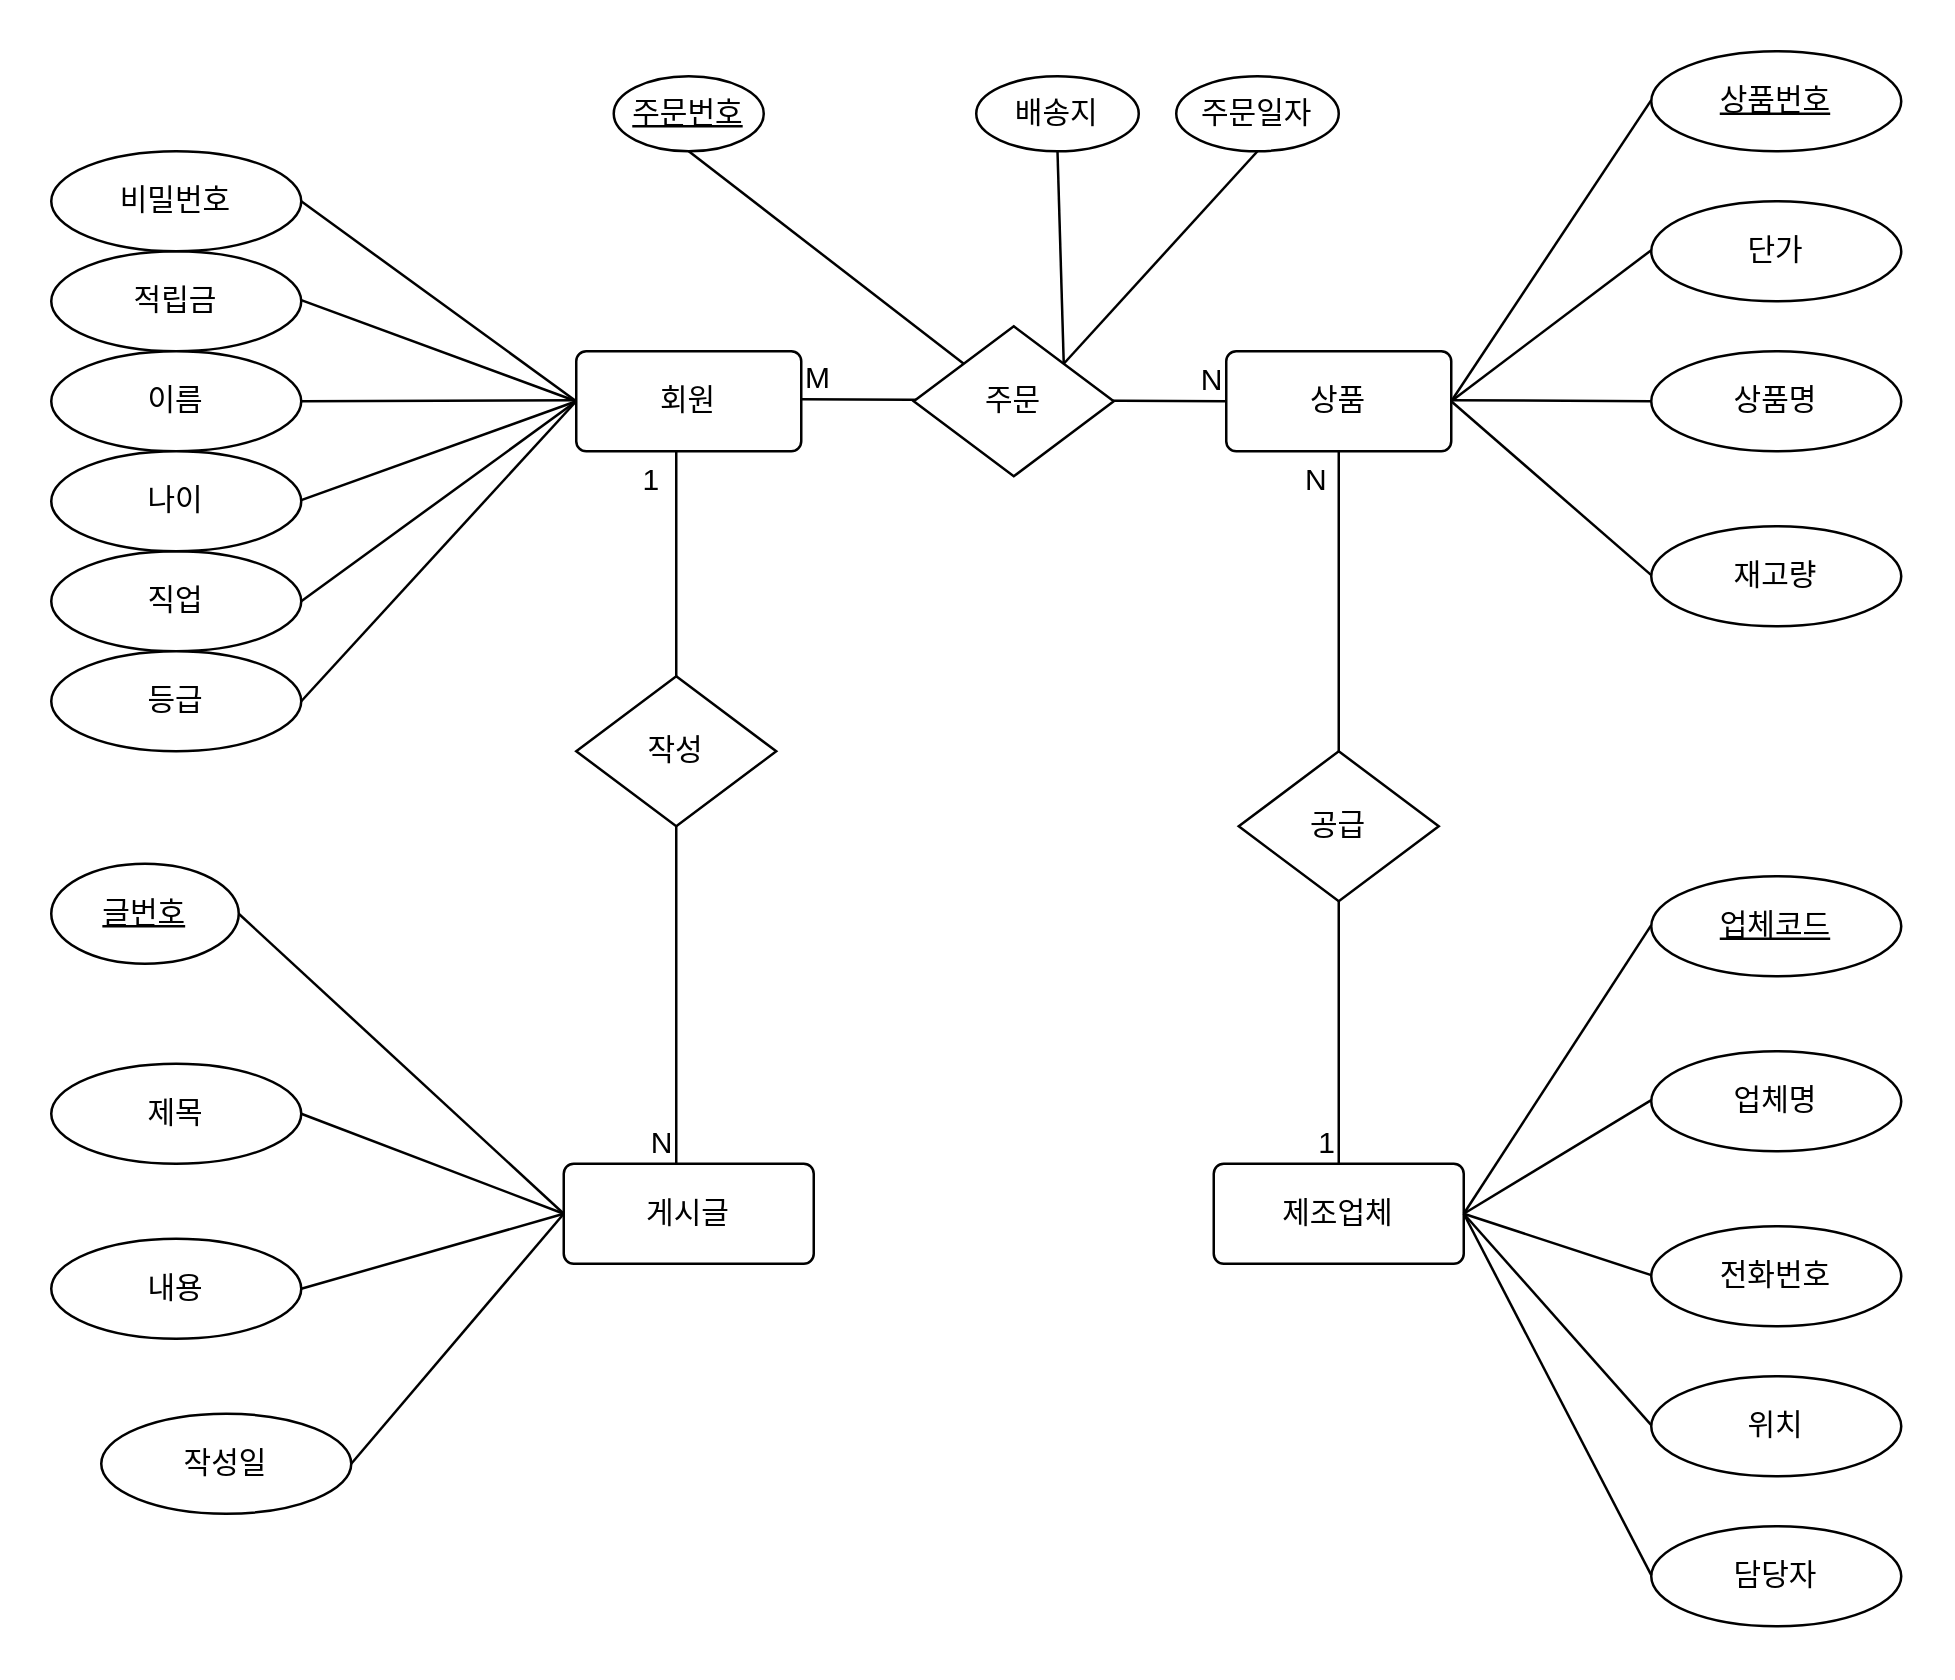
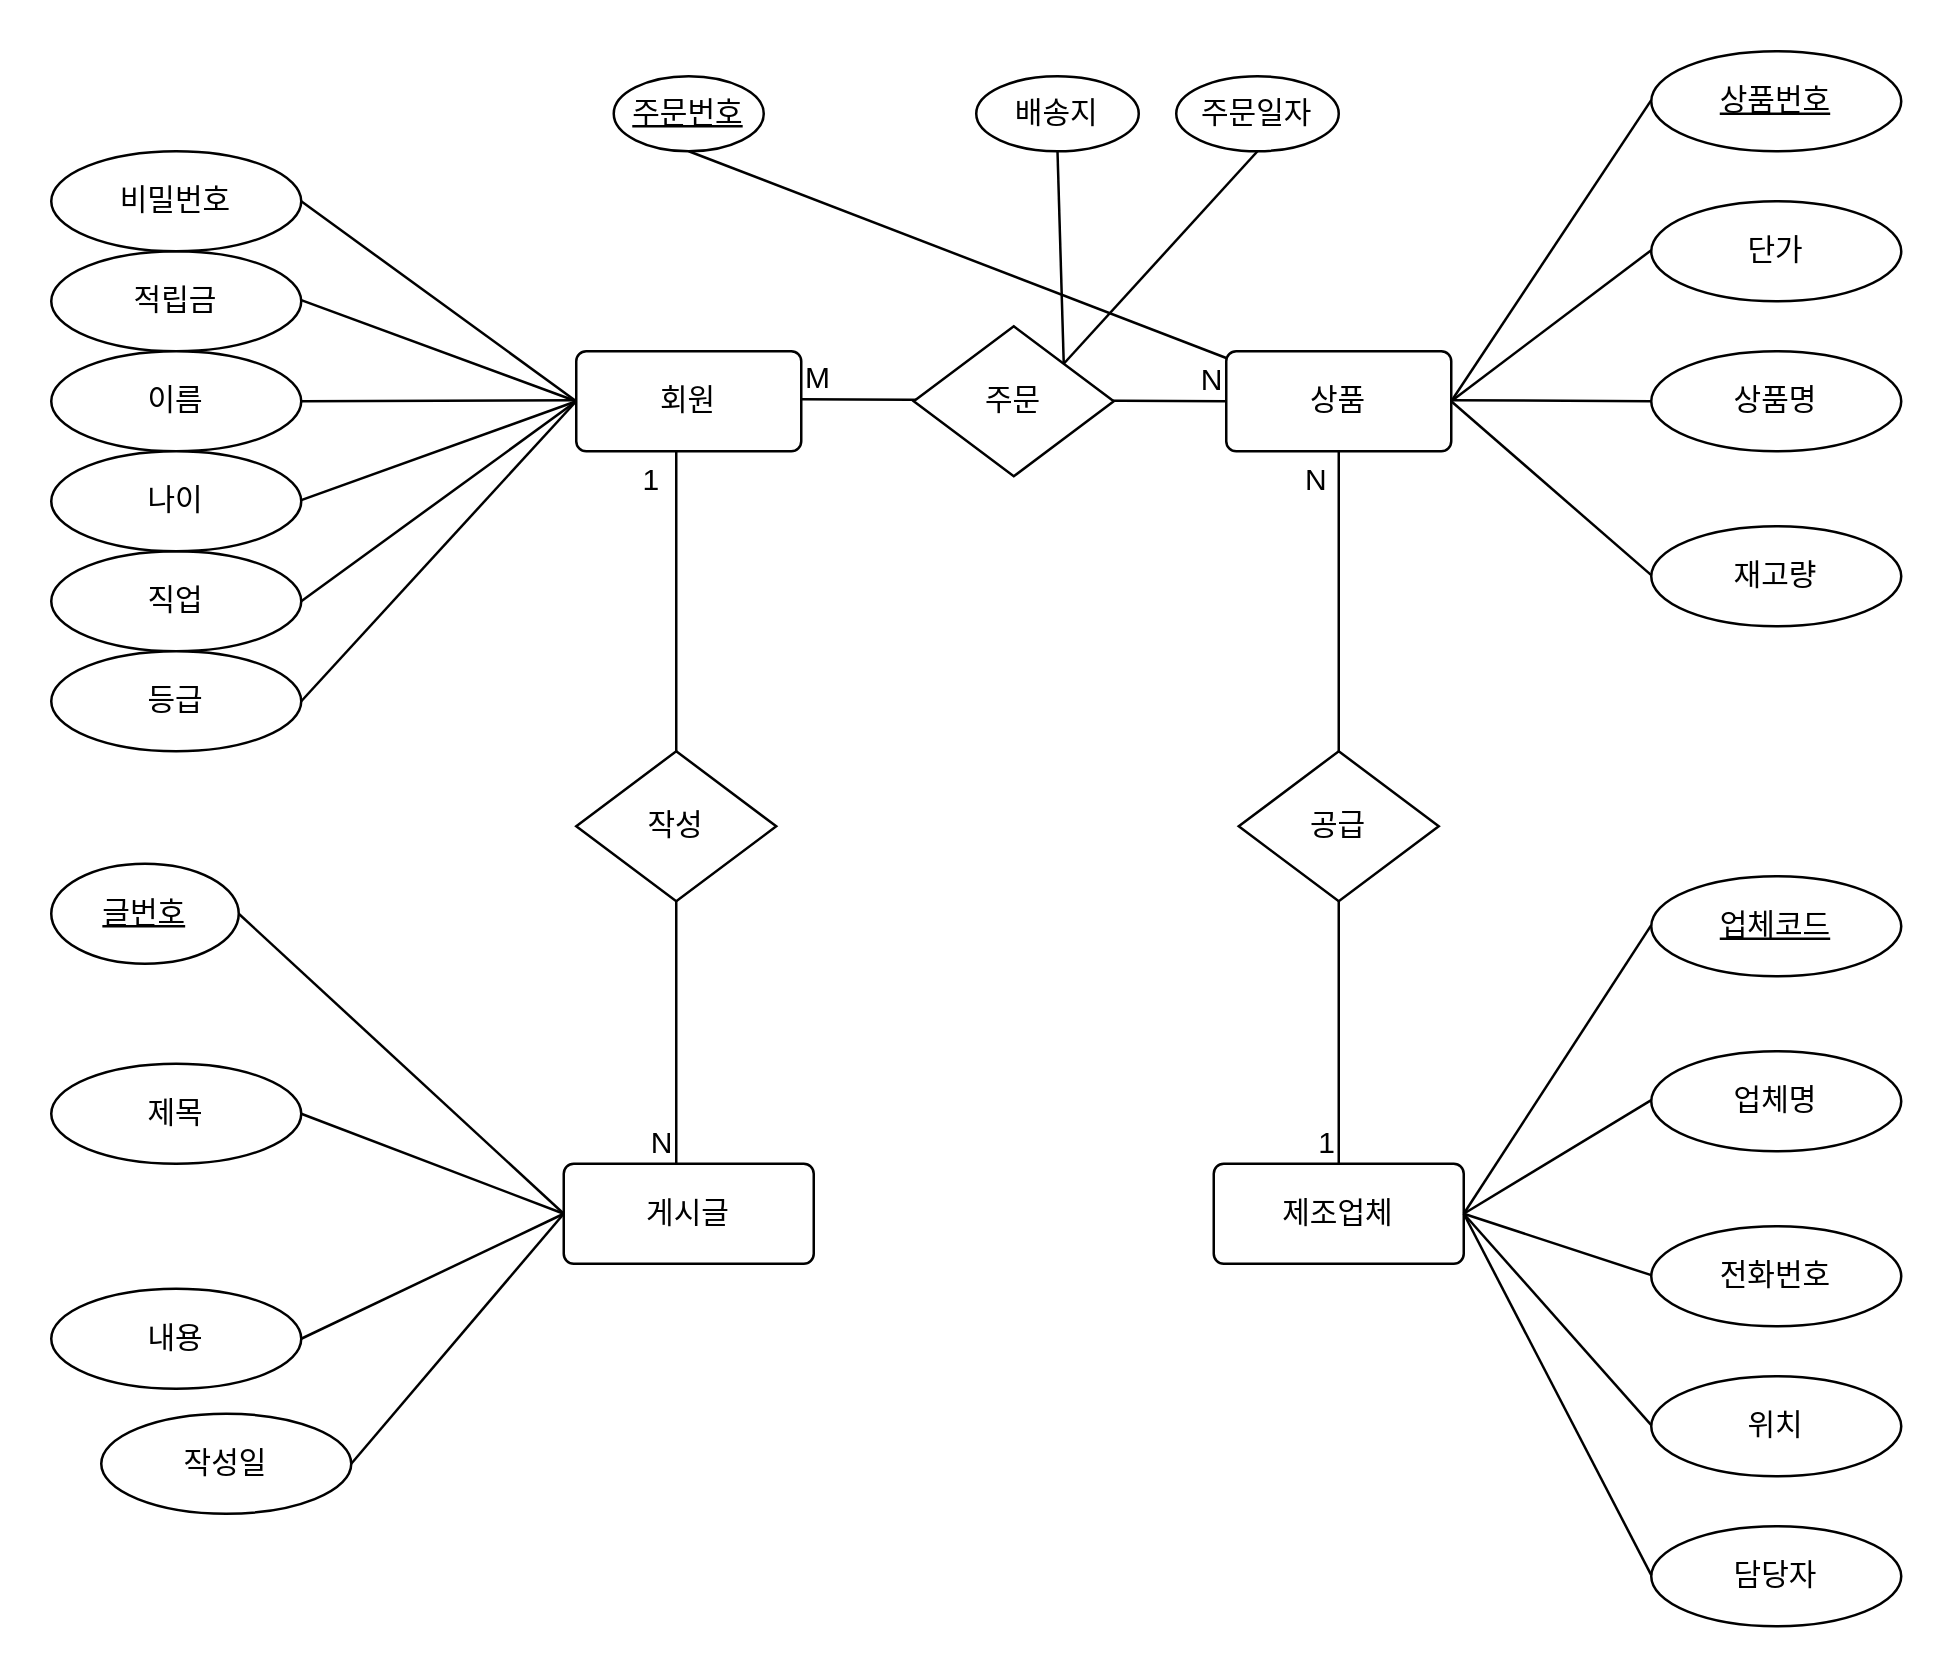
- <mxCell id="53" value="" style="endArrow=none;html=1;rounded=0;entryX=0;entryY=0;entryDx=0;entryDy=0;exitX=0.5;exitY=1;exitDx=0;exitDy=0;" edge="1" parent="1" source="47" target="46"><mxGeometry relative="1" as="geometry"><mxPoint x="240" y="60" as="sourcePoint" /><mxPoint x="400" y="60" as="targetPoint" /></mxGeometry></mxCell>
+ <mxCell id="53" value="" style="endArrow=none;html=1;rounded=0;exitX=0.5;exitY=1;exitDx=0;exitDy=0;" edge="1" parent="1" source="47" target="14"><mxGeometry relative="1" as="geometry"><mxPoint x="240" y="60" as="sourcePoint" /><mxPoint x="400" y="60" as="targetPoint" /></mxGeometry></mxCell>
- <mxCell id="61" value="작성" style="shape=rhombus;perimeter=rhombusPerimeter;whiteSpace=wrap;html=1;align=center;" vertex="1" parent="1"><mxGeometry x="230" y="270" width="80" height="60" as="geometry" /></mxCell>
+ <mxCell id="61" value="작성" style="shape=rhombus;perimeter=rhombusPerimeter;whiteSpace=wrap;html=1;align=center;" vertex="1" parent="1"><mxGeometry x="230" y="300" width="80" height="60" as="geometry" /></mxCell>
- <mxCell id="35" value="내용" style="ellipse;whiteSpace=wrap;html=1;align=center;" vertex="1" parent="1"><mxGeometry x="20" y="495" width="100" height="40" as="geometry" /></mxCell>
+ <mxCell id="35" value="내용" style="ellipse;whiteSpace=wrap;html=1;align=center;" vertex="1" parent="1"><mxGeometry x="20" y="515" width="100" height="40" as="geometry" /></mxCell>
